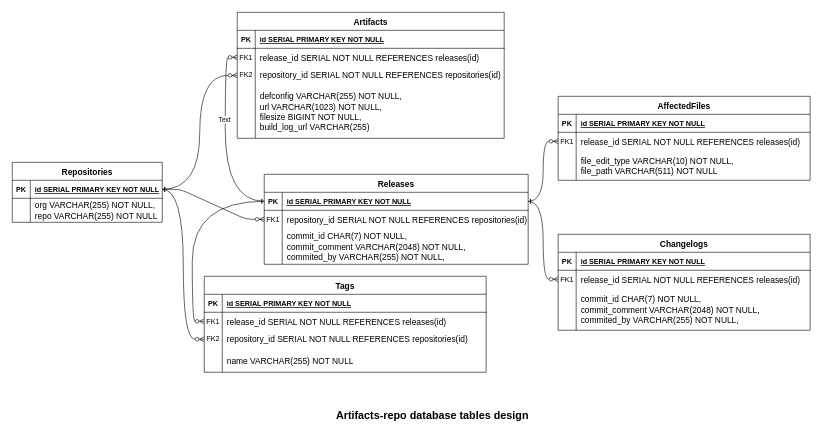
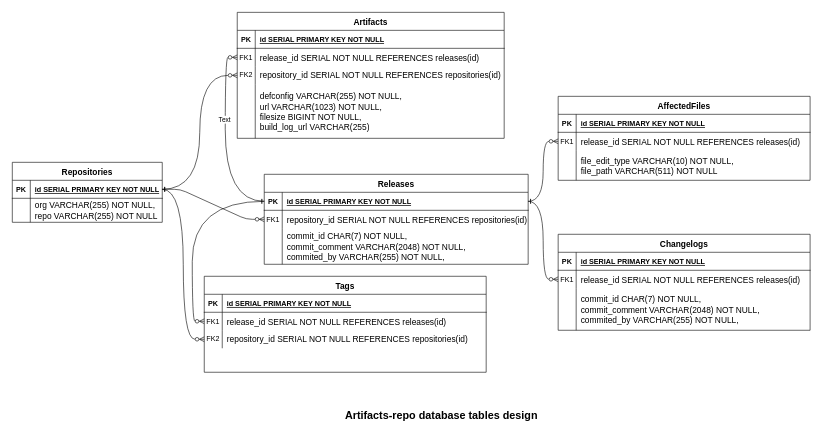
- <mxCell id="70" value="name VARCHAR(255) NOT NULL" style="shape=partialRectangle;overflow=hidden;connectable=0;fillColor=none;top=0;left=0;bottom=0;right=0;align=left;spacingLeft=6;fontSize=14;" parent="68" vertex="1"><mxGeometry x="30" width="440" height="40" as="geometry"><mxRectangle width="440" height="40" as="alternateBounds" /></mxGeometry></mxCell>
- <mxCell id="73" value="&lt;b&gt;&lt;font style=&quot;font-size: 18px;&quot;&gt;Artifacts-repo database tables design&lt;/font&gt;&lt;/b&gt;" style="text;html=1;align=center;verticalAlign=middle;resizable=0;points=[];autosize=1;strokeColor=none;fillColor=none;" parent="1" vertex="1"><mxGeometry x="550" y="673" width="340" height="40" as="geometry" /></mxCell>
+ <mxCell id="73" value="&lt;b&gt;&lt;font style=&quot;font-size: 18px;&quot;&gt;Artifacts-repo database tables design&lt;/font&gt;&lt;/b&gt;" style="text;html=1;align=center;verticalAlign=middle;resizable=0;points=[];autosize=1;strokeColor=none;fillColor=none;" parent="1" vertex="1"><mxGeometry x="565" y="673" width="340" height="40" as="geometry" /></mxCell>
